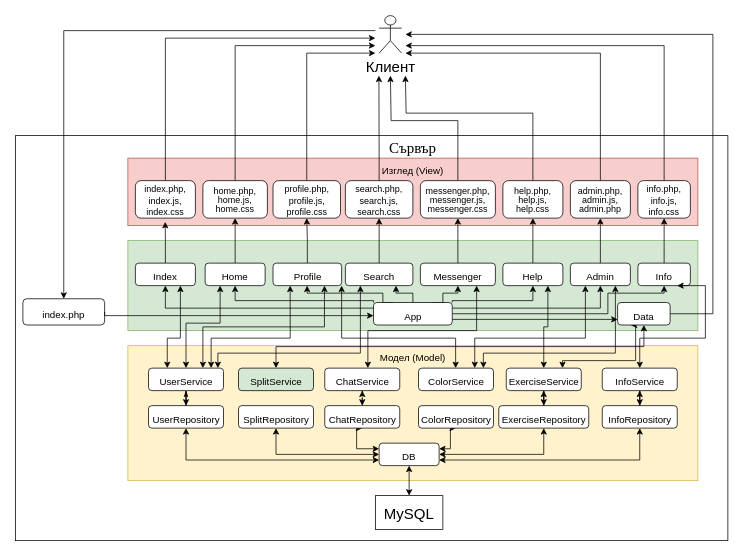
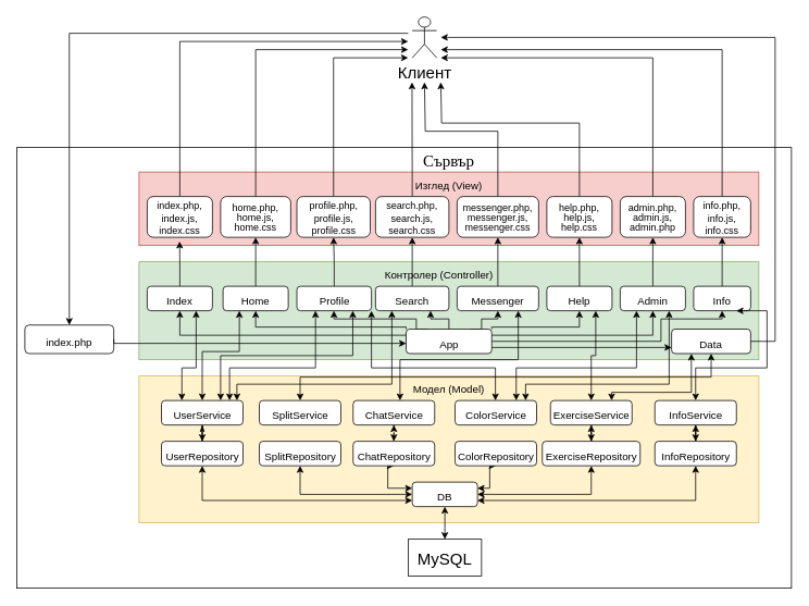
+ <mxCell id="84" value="&lt;font style=&quot;font-size: 13px;&quot; face=&quot;Helvetica&quot;&gt;Контролер (Controller)&lt;/font&gt;" style="text;html=1;strokeColor=none;fillColor=none;align=center;verticalAlign=middle;whiteSpace=wrap;rounded=0;fontSize=16;fontFamily=Architects Daughter;fontColor=default;" vertex="1" parent="1"><mxGeometry x="447.5" y="320" width="180" height="30" as="geometry" /></mxCell>
- <mxCell id="55" value="&lt;font style=&quot;font-size: 13px;&quot; face=&quot;Helvetica&quot;&gt;Data&lt;/font&gt;" style="rounded=1;whiteSpace=wrap;html=1;hachureGap=4;fontFamily=Architects Daughter;fontSource=https%3A%2F%2Ffonts.googleapis.com%2Fcss%3Ffamily%3DArchitects%2BDaughter;fontSize=20;" vertex="1" parent="1"><mxGeometry x="823" y="402.5" width="70" height="30" as="geometry" /></mxCell>
+ <mxCell id="55" value="&lt;font style=&quot;font-size: 13px;&quot; face=&quot;Helvetica&quot;&gt;Data&lt;/font&gt;" style="rounded=1;whiteSpace=wrap;html=1;hachureGap=4;fontFamily=Architects Daughter;fontSource=https%3A%2F%2Ffonts.googleapis.com%2Fcss%3Ffamily%3DArchitects%2BDaughter;fontSize=20;" vertex="1" parent="1"><mxGeometry x="823" y="402.5" width="97" height="30" as="geometry" /></mxCell>
- <mxCell id="60" value="&lt;font style=&quot;font-size: 13px;&quot; face=&quot;Helvetica&quot;&gt;SplitService&lt;/font&gt;" style="rounded=1;whiteSpace=wrap;html=1;hachureGap=4;fontFamily=Architects Daughter;fontSource=https%3A%2F%2Ffonts.googleapis.com%2Fcss%3Ffamily%3DArchitects%2BDaughter;fontSize=20;fillColor=#d5e8d4;" vertex="1" parent="1"><mxGeometry x="317.5" y="490" width="100" height="30" as="geometry" /></mxCell>
+ <mxCell id="60" value="&lt;font style=&quot;font-size: 13px;&quot; face=&quot;Helvetica&quot;&gt;SplitService&lt;/font&gt;" style="rounded=1;whiteSpace=wrap;html=1;hachureGap=4;fontFamily=Architects Daughter;fontSource=https%3A%2F%2Ffonts.googleapis.com%2Fcss%3Ffamily%3DArchitects%2BDaughter;fontSize=20;" vertex="1" parent="1"><mxGeometry x="317.5" y="490" width="100" height="30" as="geometry" /></mxCell>
